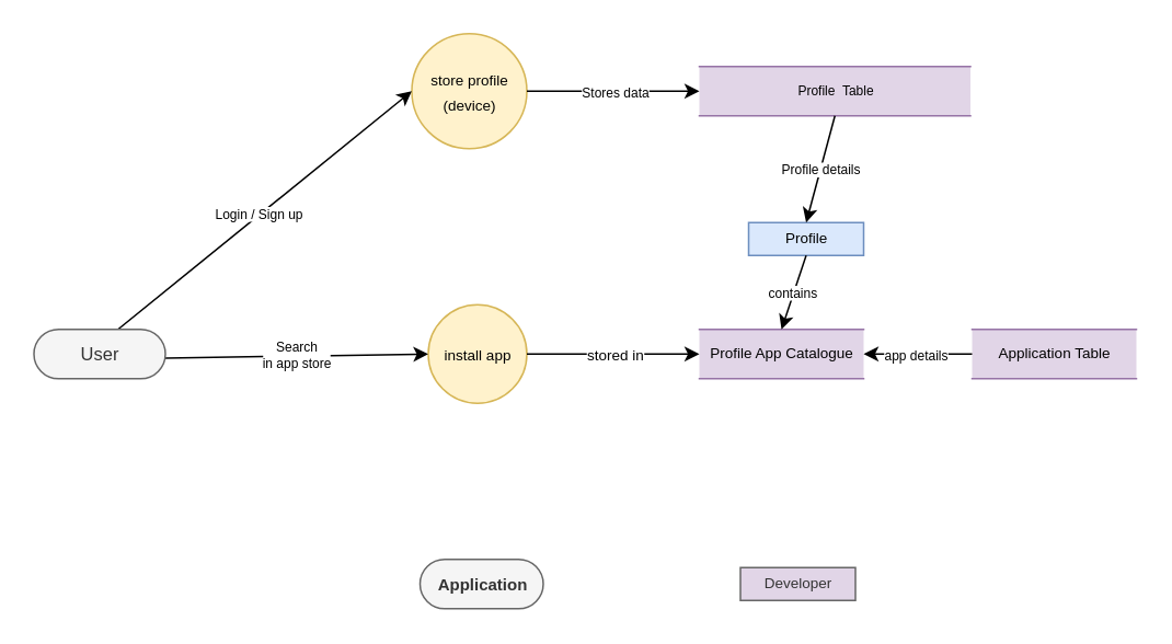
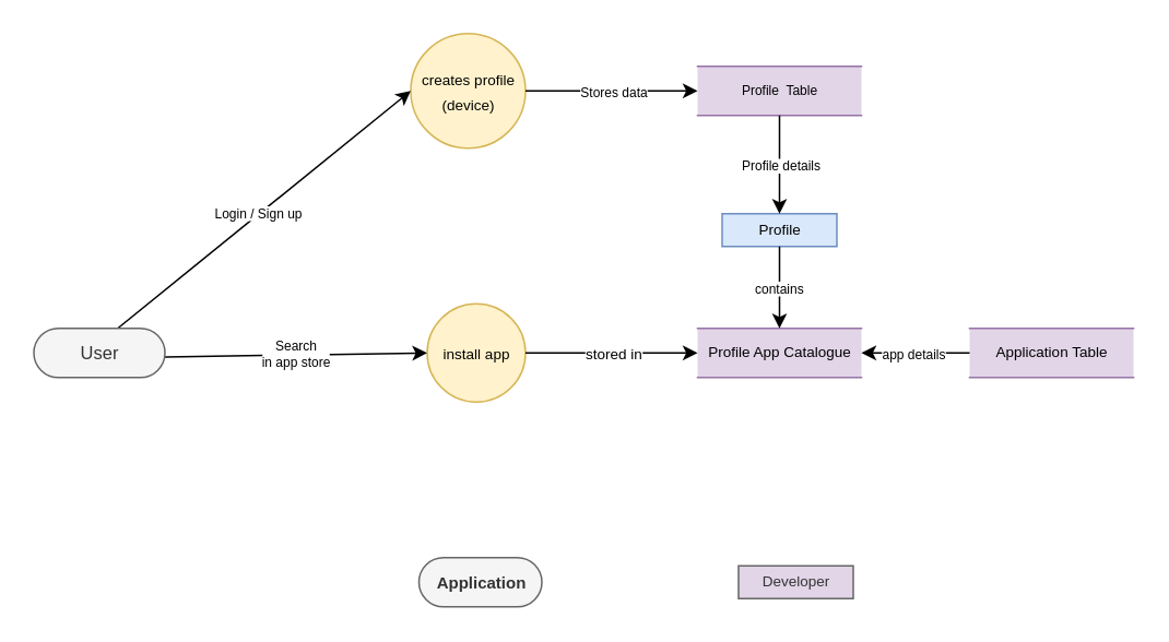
- <mxCell id="3" value="&lt;font style=&quot;font-size: 9px;&quot;&gt;store profile&lt;br&gt;(device)&lt;/font&gt;" style="shape=ellipse;html=1;dashed=0;whitespace=wrap;aspect=fixed;perimeter=ellipsePerimeter;fontSize=12;fillColor=#fff2cc;strokeColor=#d6b656;" vertex="1" parent="1"><mxGeometry x="250" y="20" width="70" height="70" as="geometry" /></mxCell>
+ <mxCell id="3" value="&lt;font style=&quot;font-size: 9px;&quot;&gt;creates profile&lt;br&gt;(device)&lt;/font&gt;" style="shape=ellipse;html=1;dashed=0;whitespace=wrap;aspect=fixed;perimeter=ellipsePerimeter;fontSize=12;fillColor=#fff2cc;strokeColor=#d6b656;" vertex="1" parent="1"><mxGeometry x="250" y="20" width="70" height="70" as="geometry" /></mxCell>
- <mxCell id="2" value="Profile&amp;nbsp; Table&lt;br&gt;" style="html=1;dashed=0;whitespace=wrap;shape=partialRectangle;right=0;left=0;fontSize=8;fillColor=#e1d5e7;strokeColor=#9673a6;" vertex="1" parent="1"><mxGeometry x="425" y="40" width="165" height="30" as="geometry" /></mxCell>
+ <mxCell id="2" value="Profile&amp;nbsp; Table&lt;br&gt;" style="html=1;dashed=0;whitespace=wrap;shape=partialRectangle;right=0;left=0;fontSize=8;fillColor=#e1d5e7;strokeColor=#9673a6;" vertex="1" parent="1"><mxGeometry x="425" y="40" width="100" height="30" as="geometry" /></mxCell>
- <mxCell id="4" value="Profile&lt;br&gt;" style="html=1;dashed=0;whitespace=wrap;fontSize=9;fillColor=#dae8fc;strokeColor=#6c8ebf;" vertex="1" parent="1"><mxGeometry x="455" y="135" width="70" height="20" as="geometry" /></mxCell>
+ <mxCell id="4" value="Profile&lt;br&gt;" style="html=1;dashed=0;whitespace=wrap;fontSize=9;fillColor=#dae8fc;strokeColor=#6c8ebf;" vertex="1" parent="1"><mxGeometry x="440" y="130" width="70" height="20" as="geometry" /></mxCell>
